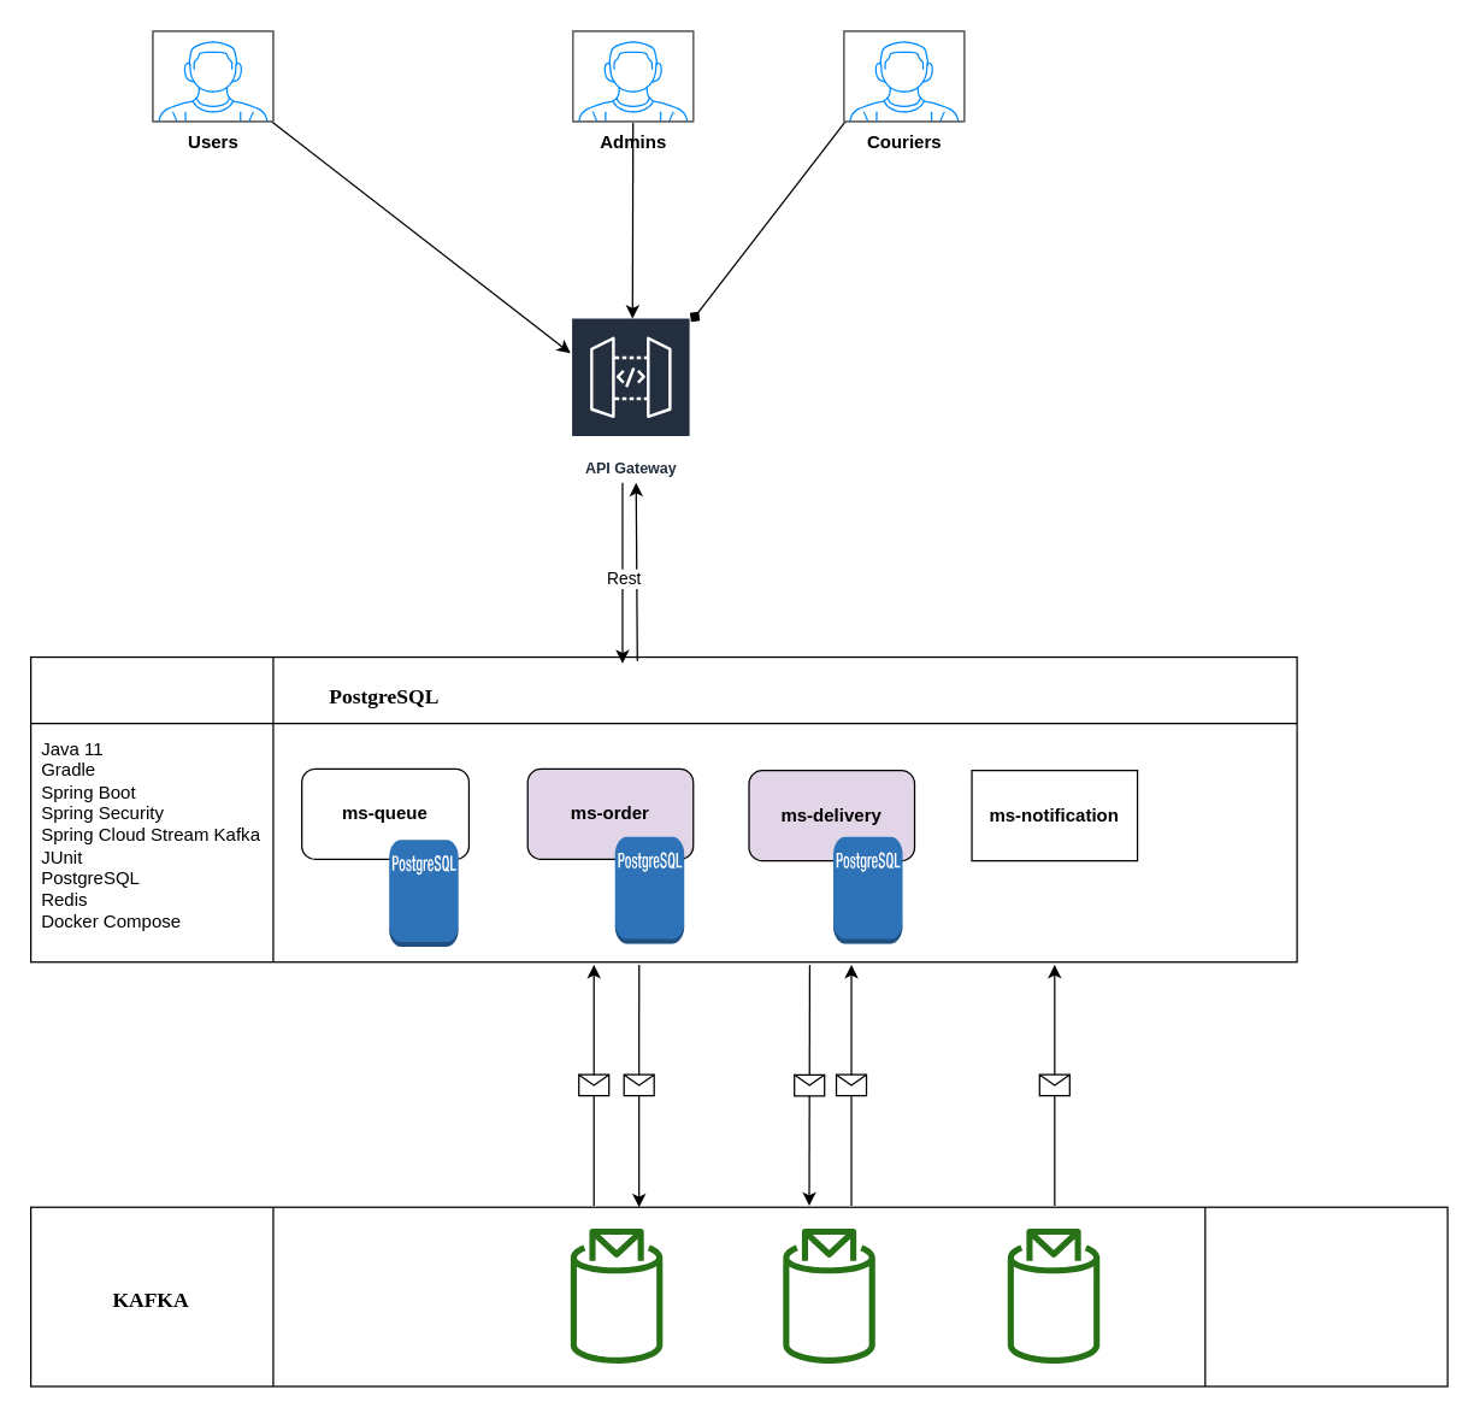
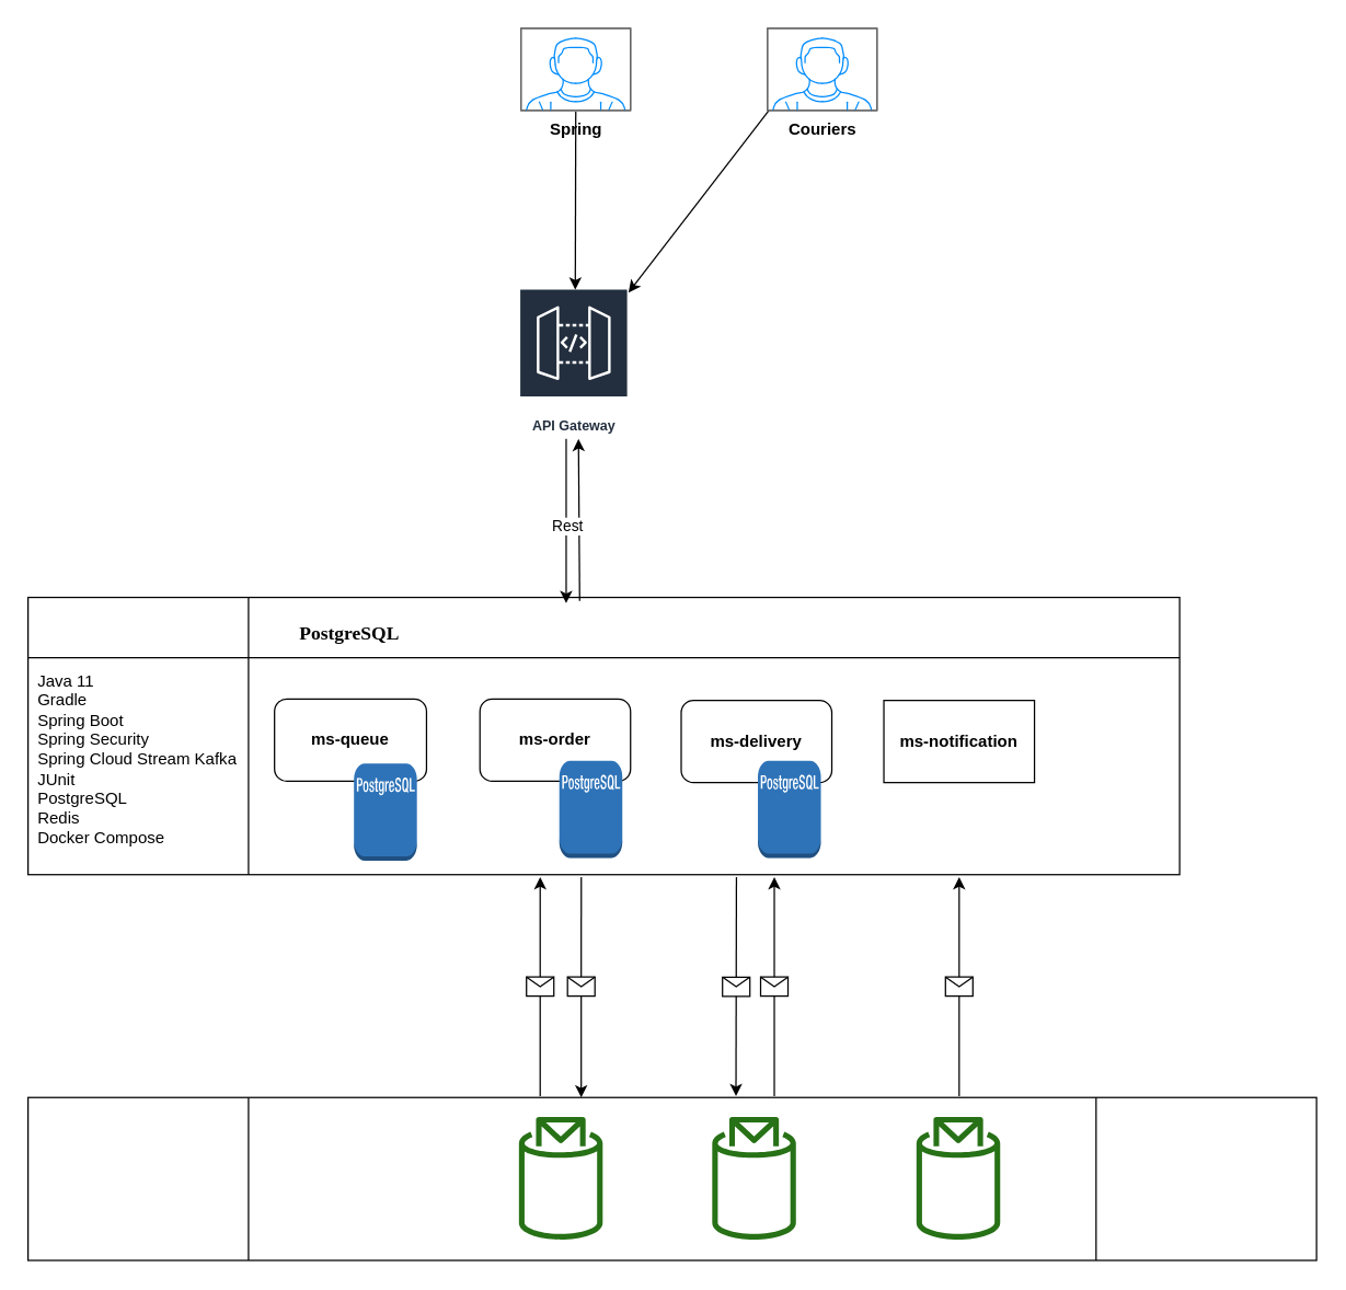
- <mxCell id="31" value="&lt;b&gt;Users&lt;/b&gt;" style="verticalLabelPosition=bottom;shadow=0;dashed=0;align=center;html=1;verticalAlign=top;strokeWidth=1;shape=mxgraph.mockup.containers.userMale;strokeColor=#666666;strokeColor2=#008cff;" vertex="1" parent="1"><mxGeometry x="101" y="20" width="80" height="60" as="geometry" /></mxCell>
- <mxCell id="32" value="&lt;b&gt;Admins&lt;/b&gt;" style="verticalLabelPosition=bottom;shadow=0;dashed=0;align=center;html=1;verticalAlign=top;strokeWidth=1;shape=mxgraph.mockup.containers.userMale;strokeColor=#666666;strokeColor2=#008cff;" vertex="1" parent="1"><mxGeometry x="380" y="20" width="80" height="60" as="geometry" /></mxCell>
+ <mxCell id="32" value="&lt;b&gt;Spring&lt;/b&gt;" style="verticalLabelPosition=bottom;shadow=0;dashed=0;align=center;html=1;verticalAlign=top;strokeWidth=1;shape=mxgraph.mockup.containers.userMale;strokeColor=#666666;strokeColor2=#008cff;" vertex="1" parent="1"><mxGeometry x="380" y="20" width="80" height="60" as="geometry" /></mxCell>
- <mxCell id="2" value="" style="endArrow=classic;html=1;" parent="1" source="31" target="3" edge="1"><mxGeometry width="50" height="50" relative="1" as="geometry"><mxPoint x="141" y="80" as="sourcePoint" /><mxPoint x="371" y="210" as="targetPoint" /></mxGeometry></mxCell>
- <mxCell id="4" value="" style="endArrow=diamond;html=1;exitX=0.013;exitY=1;exitDx=0;exitDy=0;exitPerimeter=0;" parent="1" source="33" target="3" edge="1"><mxGeometry width="50" height="50" relative="1" as="geometry"><mxPoint x="657" y="80" as="sourcePoint" /><mxPoint x="771" y="160" as="targetPoint" /></mxGeometry></mxCell>
+ <mxCell id="4" value="" style="endArrow=classic;html=1;exitX=0.013;exitY=1;exitDx=0;exitDy=0;exitPerimeter=0;" parent="1" source="33" target="3" edge="1"><mxGeometry width="50" height="50" relative="1" as="geometry"><mxPoint x="657" y="80" as="sourcePoint" /><mxPoint x="771" y="160" as="targetPoint" /></mxGeometry></mxCell>
- <mxCell id="8" value="&lt;b&gt;ms-order&lt;/b&gt;" style="rounded=1;whiteSpace=wrap;html=1;fillColor=#e1d5e7;" parent="1" vertex="1"><mxGeometry x="350" y="510" width="110" height="60" as="geometry" /></mxCell>
+ <mxCell id="8" value="&lt;b&gt;ms-order&lt;/b&gt;" style="rounded=1;whiteSpace=wrap;html=1;" parent="1" vertex="1"><mxGeometry x="350" y="510" width="110" height="60" as="geometry" /></mxCell>
- <mxCell id="9" value="&lt;b&gt;ms-delivery&lt;/b&gt;" style="rounded=1;whiteSpace=wrap;html=1;fillColor=#e1d5e7;" parent="1" vertex="1"><mxGeometry x="497" y="511" width="110" height="60" as="geometry" /></mxCell>
+ <mxCell id="9" value="&lt;b&gt;ms-delivery&lt;/b&gt;" style="rounded=1;whiteSpace=wrap;html=1;" parent="1" vertex="1"><mxGeometry x="497" y="511" width="110" height="60" as="geometry" /></mxCell>
- <mxCell id="14" value="&lt;h2&gt;&lt;font style=&quot;font-size: 14px&quot; face=&quot;Verdana&quot;&gt;KAFKA&lt;/font&gt;&lt;/h2&gt;" style="text;html=1;strokeColor=none;fillColor=none;align=center;verticalAlign=middle;whiteSpace=wrap;rounded=0;" parent="1" vertex="1"><mxGeometry x="60" y="847" width="80" height="30" as="geometry" /></mxCell>
